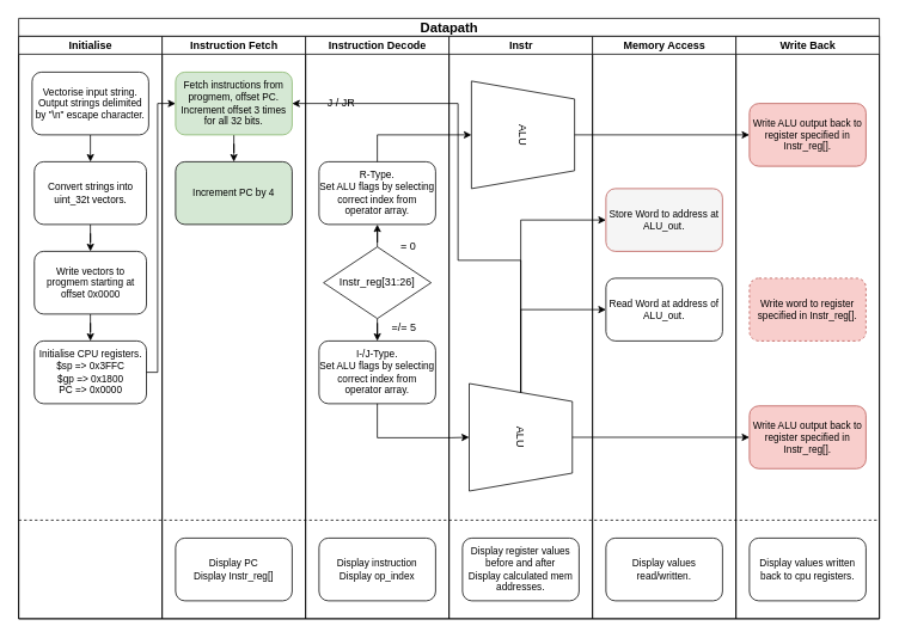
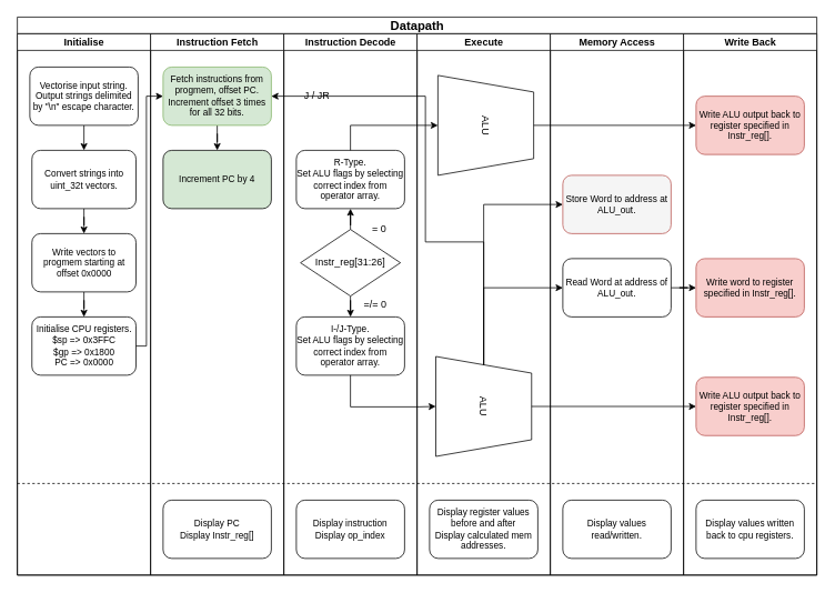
- <mxCell id="26" value="Instr" style="swimlane;html=1;startSize=20;" parent="2" vertex="1"><mxGeometry x="480" y="20" width="160" height="650" as="geometry" /></mxCell>
+ <mxCell id="26" value="Execute" style="swimlane;html=1;startSize=20;" parent="2" vertex="1"><mxGeometry x="480" y="20" width="160" height="650" as="geometry" /></mxCell>
+ <mxCell id="45" style="edgeStyle=orthogonalEdgeStyle;rounded=0;orthogonalLoop=1;jettySize=auto;html=1;" edge="1" parent="2" source="32" target="36"><mxGeometry relative="1" as="geometry" /></mxCell>
- <mxCell id="36" value="&lt;div style=&quot;font-size: 11px;&quot;&gt;&lt;font style=&quot;font-size: 11px;&quot; face=&quot;Helvetica&quot;&gt;Write word to register specified in Instr_reg[].&lt;br&gt;&lt;/font&gt;&lt;/div&gt;" style="rounded=1;whiteSpace=wrap;html=1;shadow=0;labelBackgroundColor=none;strokeWidth=1;fontFamily=Verdana;fontSize=8;align=center;fillColor=#f8cecc;strokeColor=#b85450;dashed=1;" vertex="1" parent="34"><mxGeometry x="15" y="270" width="130" height="70" as="geometry" /></mxCell>
+ <mxCell id="36" value="&lt;div style=&quot;font-size: 11px;&quot;&gt;&lt;font style=&quot;font-size: 11px;&quot; face=&quot;Helvetica&quot;&gt;Write word to register specified in Instr_reg[].&lt;br&gt;&lt;/font&gt;&lt;/div&gt;" style="rounded=1;whiteSpace=wrap;html=1;shadow=0;labelBackgroundColor=none;strokeWidth=1;fontFamily=Verdana;fontSize=8;align=center;fillColor=#f8cecc;strokeColor=#b85450;" vertex="1" parent="34"><mxGeometry x="15" y="270" width="130" height="70" as="geometry" /></mxCell>
- <mxCell id="23" value="=/= 5" style="text;html=1;strokeColor=none;fillColor=none;align=center;verticalAlign=middle;whiteSpace=wrap;rounded=0;" vertex="1" parent="16"><mxGeometry x="80" y="310" width="60" height="30" as="geometry" /></mxCell>
+ <mxCell id="23" value="=/= 0" style="text;html=1;strokeColor=none;fillColor=none;align=center;verticalAlign=middle;whiteSpace=wrap;rounded=0;" vertex="1" parent="16"><mxGeometry x="80" y="310" width="60" height="30" as="geometry" /></mxCell>
